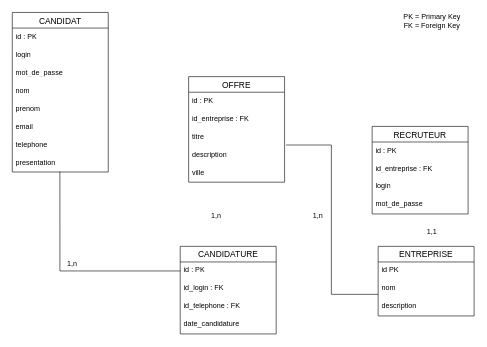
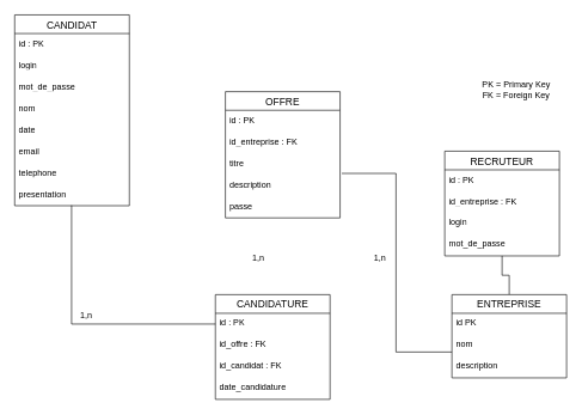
- <mxCell id="36" value="PK = Primary Key&lt;div&gt;FK = Foreign Key&lt;/div&gt;" style="text;html=1;align=center;verticalAlign=middle;whiteSpace=wrap;rounded=0;" parent="1" vertex="1"><mxGeometry x="650" y="20" width="140" height="30" as="geometry" /></mxCell>
+ <mxCell id="36" value="PK = Primary Key&lt;div&gt;FK = Foreign Key&lt;/div&gt;" style="text;html=1;align=center;verticalAlign=middle;whiteSpace=wrap;rounded=0;" parent="1" vertex="1"><mxGeometry x="650" y="110" width="140" height="30" as="geometry" /></mxCell>
- <mxCell id="7" value="prenom" style="text;strokeColor=none;fillColor=none;spacingLeft=4;spacingRight=4;overflow=hidden;rotatable=0;points=[[0,0.5],[1,0.5]];portConstraint=eastwest;fontSize=12;whiteSpace=wrap;html=1;" parent="2" vertex="1"><mxGeometry y="146" width="160" height="30" as="geometry" /></mxCell>
+ <mxCell id="7" value="date" style="text;strokeColor=none;fillColor=none;spacingLeft=4;spacingRight=4;overflow=hidden;rotatable=0;points=[[0,0.5],[1,0.5]];portConstraint=eastwest;fontSize=12;whiteSpace=wrap;html=1;" parent="2" vertex="1"><mxGeometry y="146" width="160" height="30" as="geometry" /></mxCell>
- <mxCell id="31" value="ville" style="text;strokeColor=none;fillColor=none;spacingLeft=4;spacingRight=4;overflow=hidden;rotatable=0;points=[[0,0.5],[1,0.5]];portConstraint=eastwest;fontSize=12;whiteSpace=wrap;html=1;" parent="26" vertex="1"><mxGeometry y="146" width="160" height="30" as="geometry" /></mxCell>
+ <mxCell id="31" value="passe" style="text;strokeColor=none;fillColor=none;spacingLeft=4;spacingRight=4;overflow=hidden;rotatable=0;points=[[0,0.5],[1,0.5]];portConstraint=eastwest;fontSize=12;whiteSpace=wrap;html=1;" parent="26" vertex="1"><mxGeometry y="146" width="160" height="30" as="geometry" /></mxCell>
+ <mxCell id="16" style="edgeStyle=orthogonalEdgeStyle;rounded=0;orthogonalLoop=1;jettySize=auto;html=1;exitX=0.5;exitY=0;exitDx=0;exitDy=0;entryX=0.5;entryY=1;entryDx=0;entryDy=0;endArrow=none;startFill=0;" parent="1" source="17" target="11" edge="1"><mxGeometry relative="1" as="geometry"><mxPoint x="700" y="330" as="targetPoint" /></mxGeometry></mxCell>
- <mxCell id="32" value="1,1" style="text;html=1;align=center;verticalAlign=middle;whiteSpace=wrap;rounded=0;" parent="1" vertex="1"><mxGeometry x="700" y="376" width="40" height="20" as="geometry" /></mxCell>
- <mxCell id="23" value="id_login : FK" style="text;strokeColor=none;fillColor=none;spacingLeft=4;spacingRight=4;overflow=hidden;rotatable=0;points=[[0,0.5],[1,0.5]];portConstraint=eastwest;fontSize=12;whiteSpace=wrap;html=1;" parent="21" vertex="1"><mxGeometry y="56" width="160" height="30" as="geometry" /></mxCell>
+ <mxCell id="23" value="id_offre : FK" style="text;strokeColor=none;fillColor=none;spacingLeft=4;spacingRight=4;overflow=hidden;rotatable=0;points=[[0,0.5],[1,0.5]];portConstraint=eastwest;fontSize=12;whiteSpace=wrap;html=1;" parent="21" vertex="1"><mxGeometry y="56" width="160" height="30" as="geometry" /></mxCell>
- <mxCell id="24" value="id_telephone : FK" style="text;strokeColor=none;fillColor=none;spacingLeft=4;spacingRight=4;overflow=hidden;rotatable=0;points=[[0,0.5],[1,0.5]];portConstraint=eastwest;fontSize=12;whiteSpace=wrap;html=1;" parent="21" vertex="1"><mxGeometry y="86" width="160" height="30" as="geometry" /></mxCell>
+ <mxCell id="24" value="id_candidat : FK" style="text;strokeColor=none;fillColor=none;spacingLeft=4;spacingRight=4;overflow=hidden;rotatable=0;points=[[0,0.5],[1,0.5]];portConstraint=eastwest;fontSize=12;whiteSpace=wrap;html=1;" parent="21" vertex="1"><mxGeometry y="86" width="160" height="30" as="geometry" /></mxCell>
